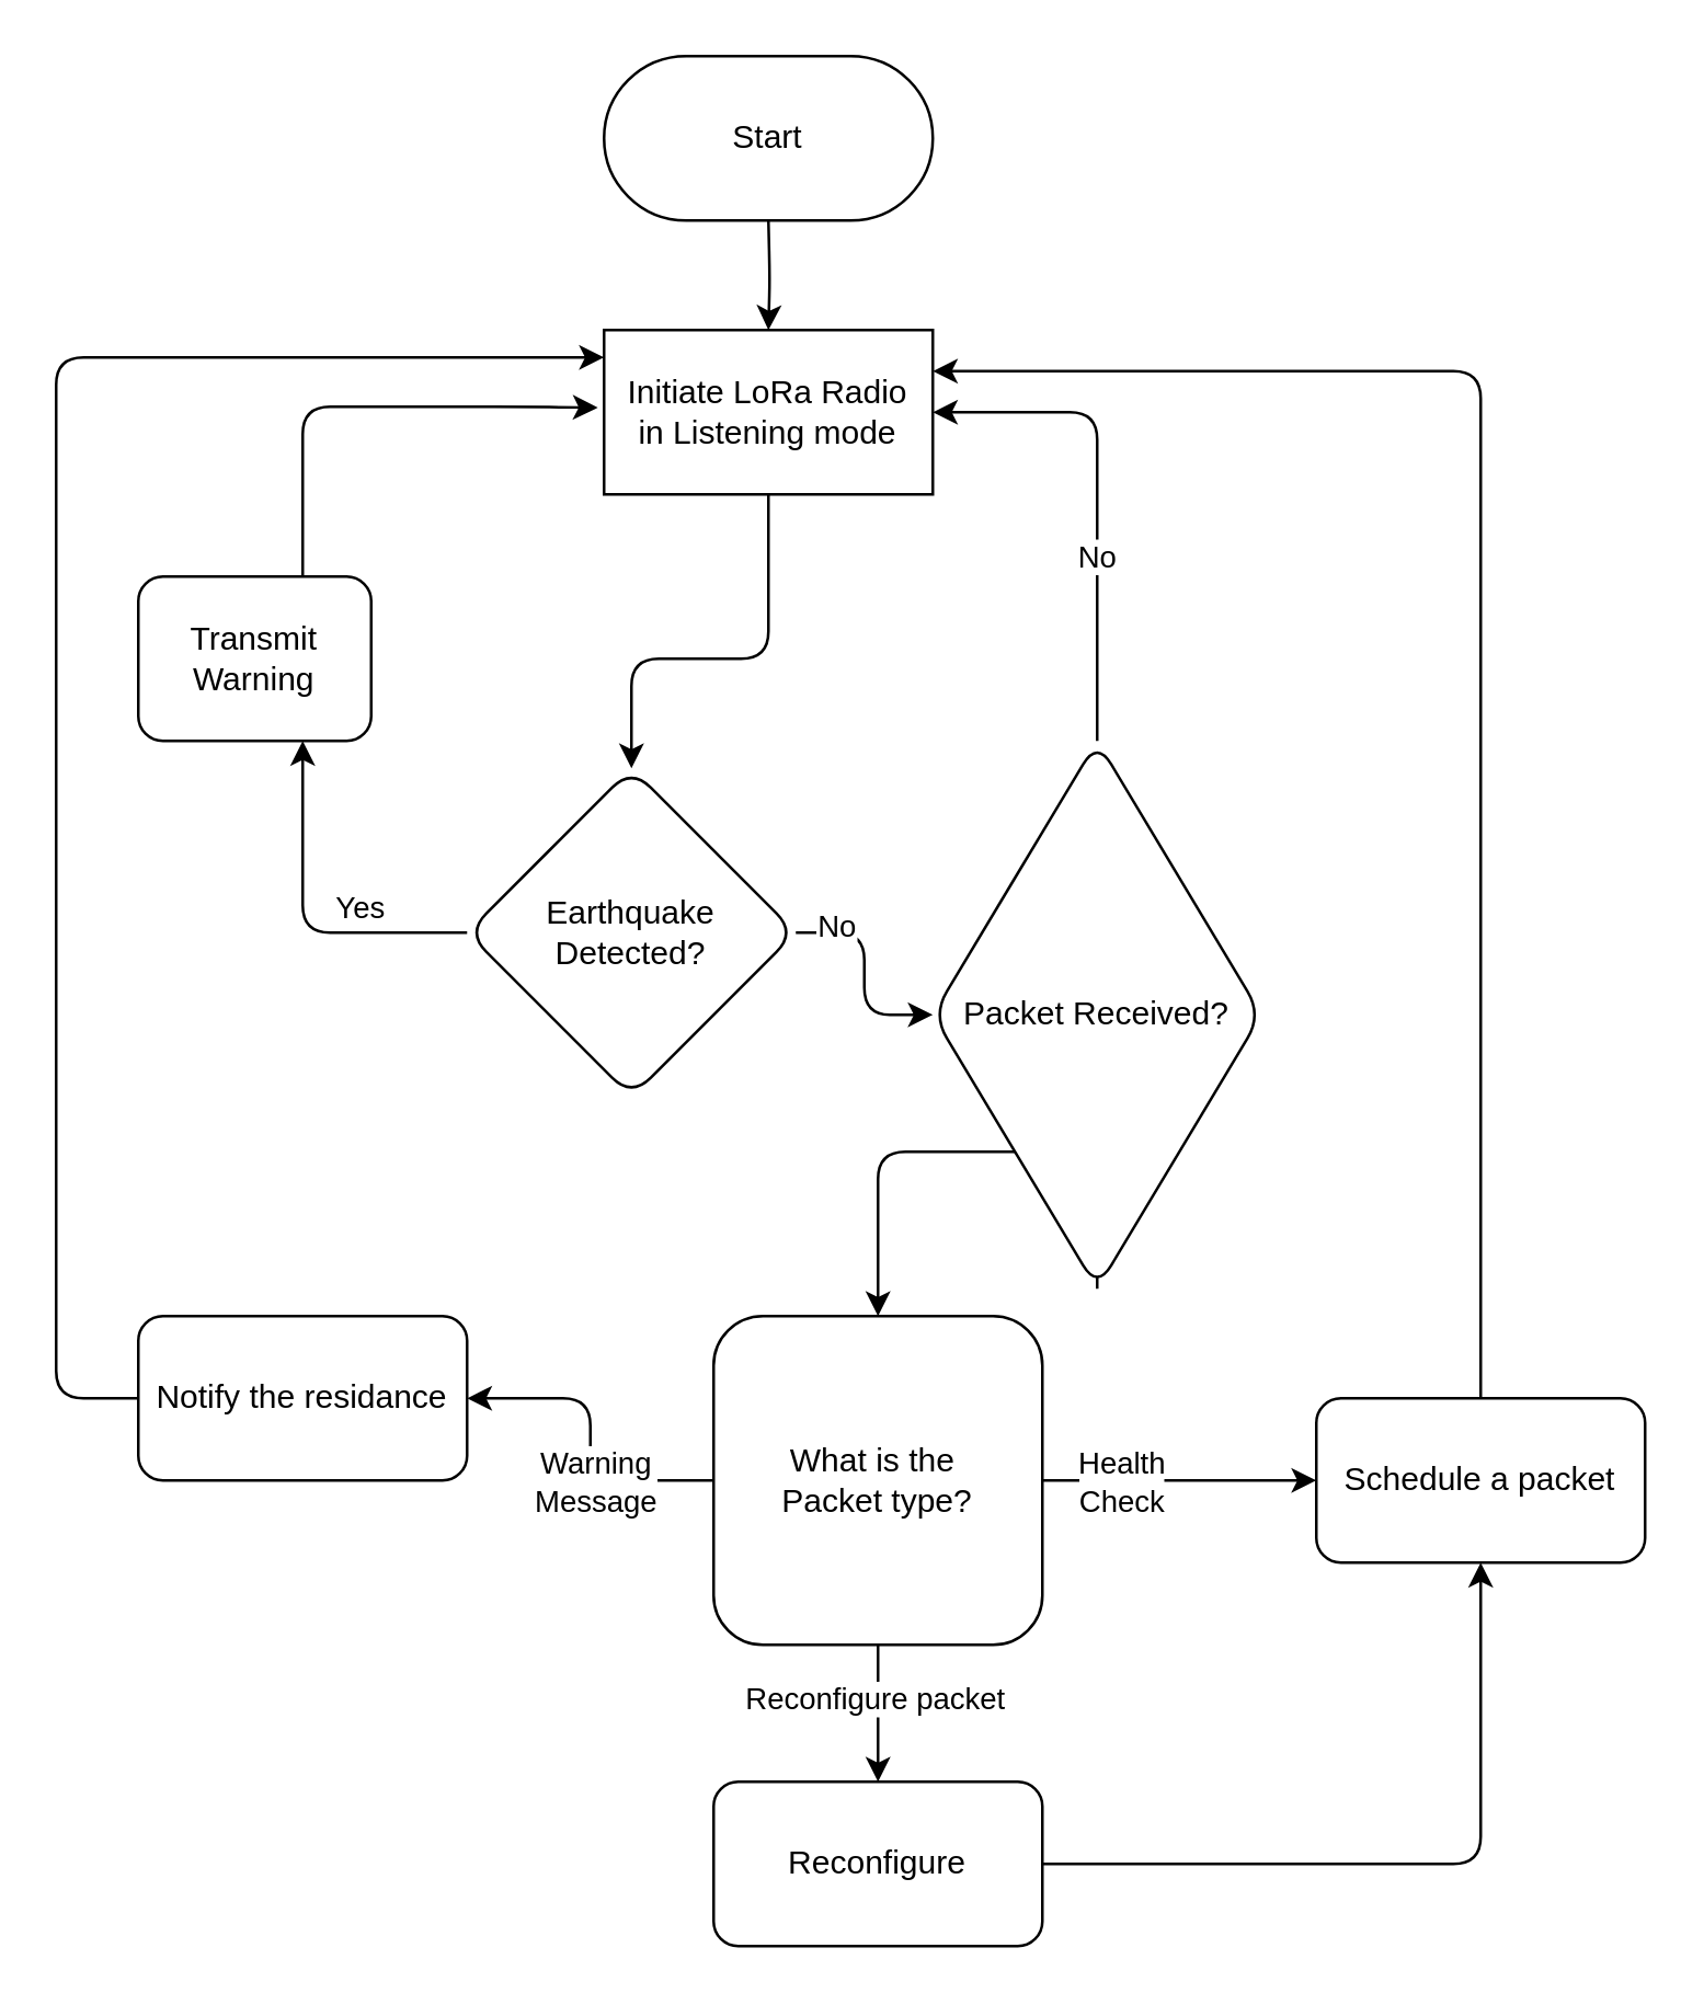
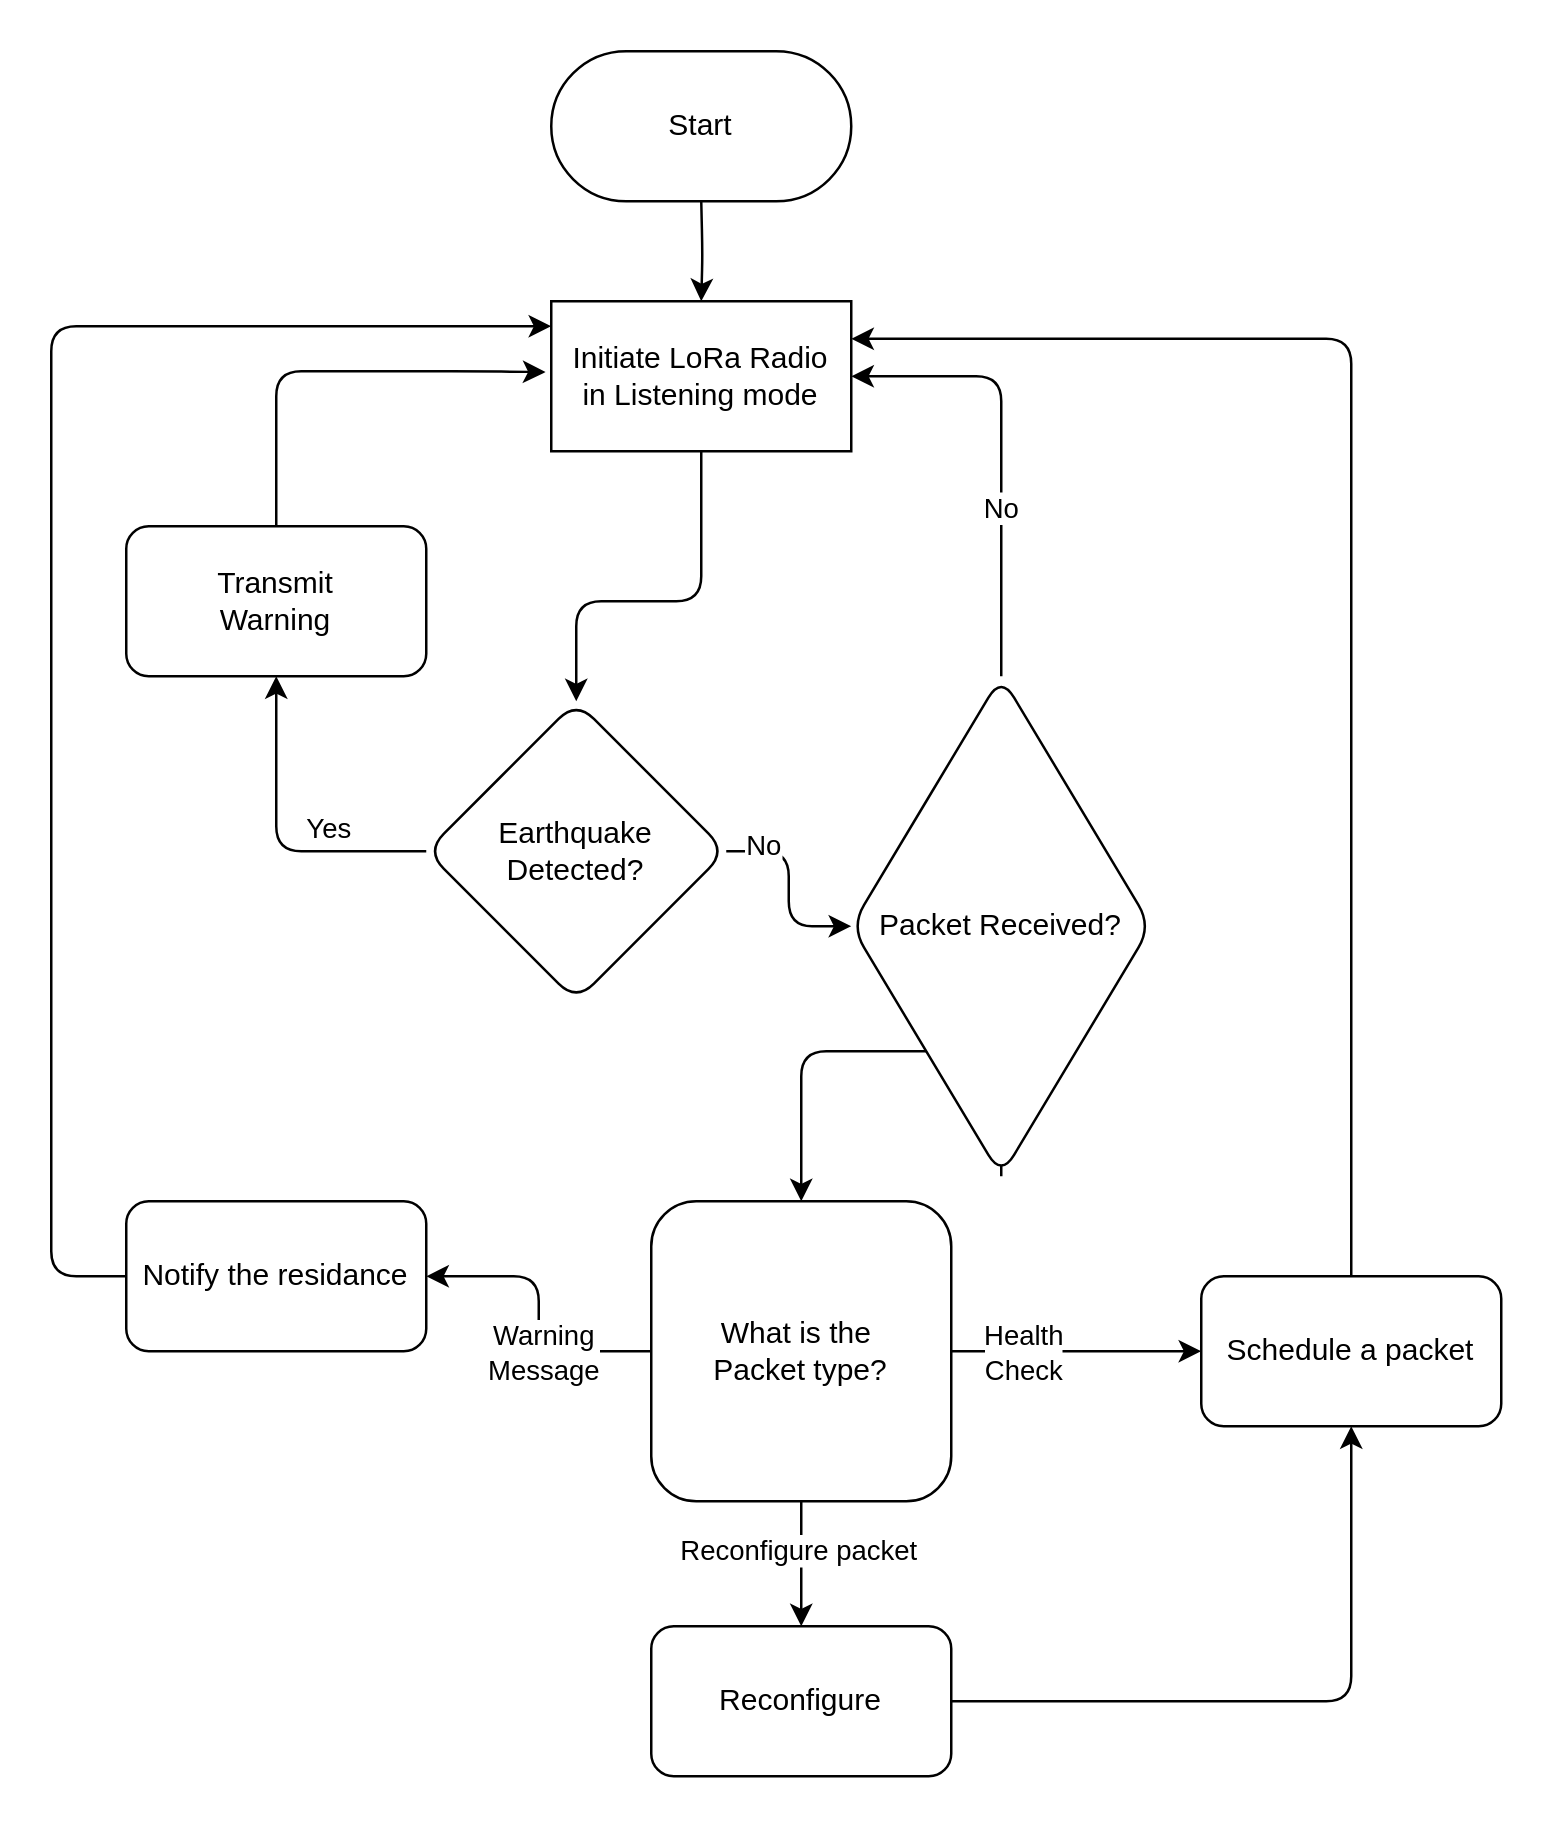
- <mxCell id="15" value="Transmit&lt;br&gt;Warning" style="rounded=1;whiteSpace=wrap;html=1;" vertex="1" parent="1"><mxGeometry x="50" y="210" width="85" height="60" as="geometry" /></mxCell>
+ <mxCell id="15" value="Transmit&lt;br&gt;Warning" style="rounded=1;whiteSpace=wrap;html=1;" vertex="1" parent="1"><mxGeometry x="50" y="210" width="120" height="60" as="geometry" /></mxCell>
